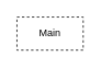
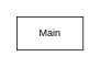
- <mxCell id="2" value="Main" style="rounded=0;whiteSpace=wrap;html=1;dashed=1;" vertex="1" parent="1"><mxGeometry x="20" y="20" width="80" height="40" as="geometry" /></mxCell>
+ <mxCell id="2" value="Main" style="rounded=0;whiteSpace=wrap;html=1;" vertex="1" parent="1"><mxGeometry x="20" y="20" width="80" height="40" as="geometry" /></mxCell>
